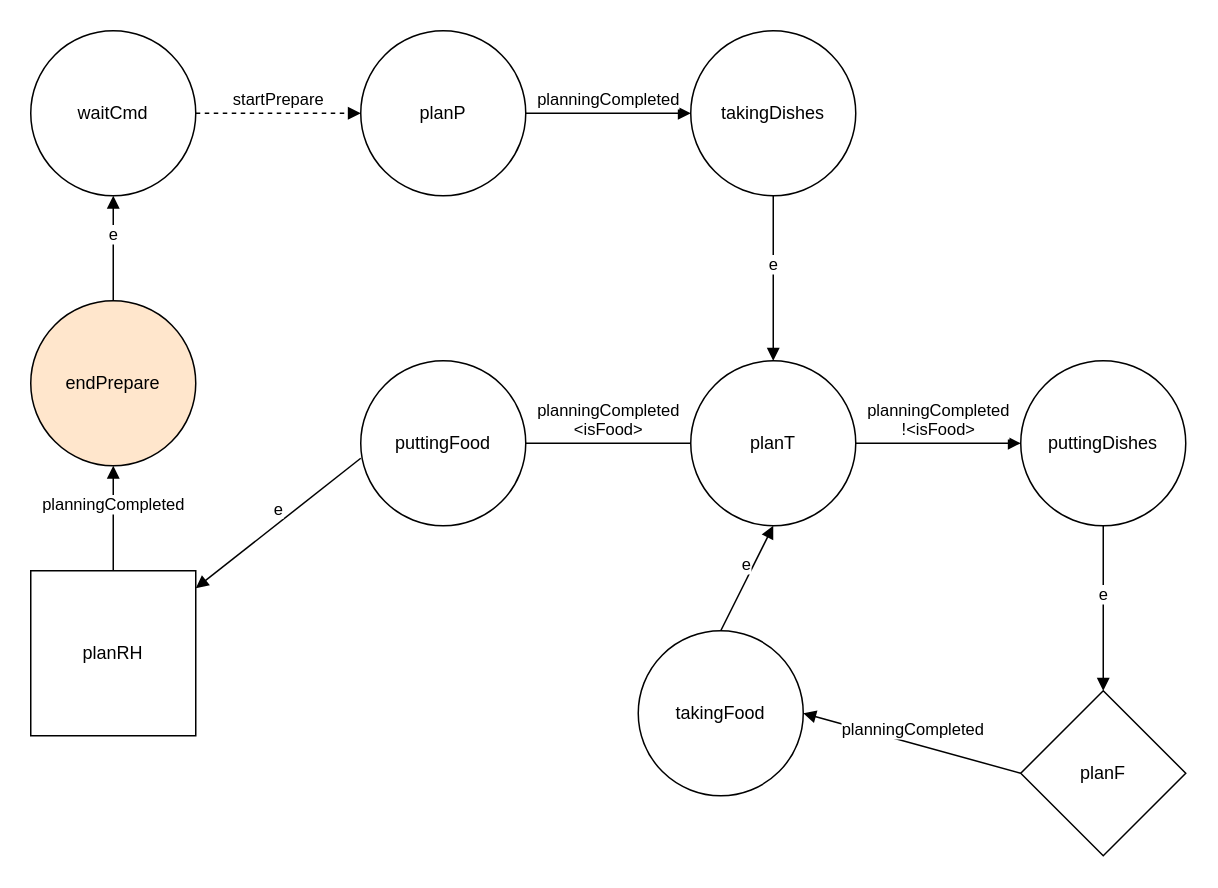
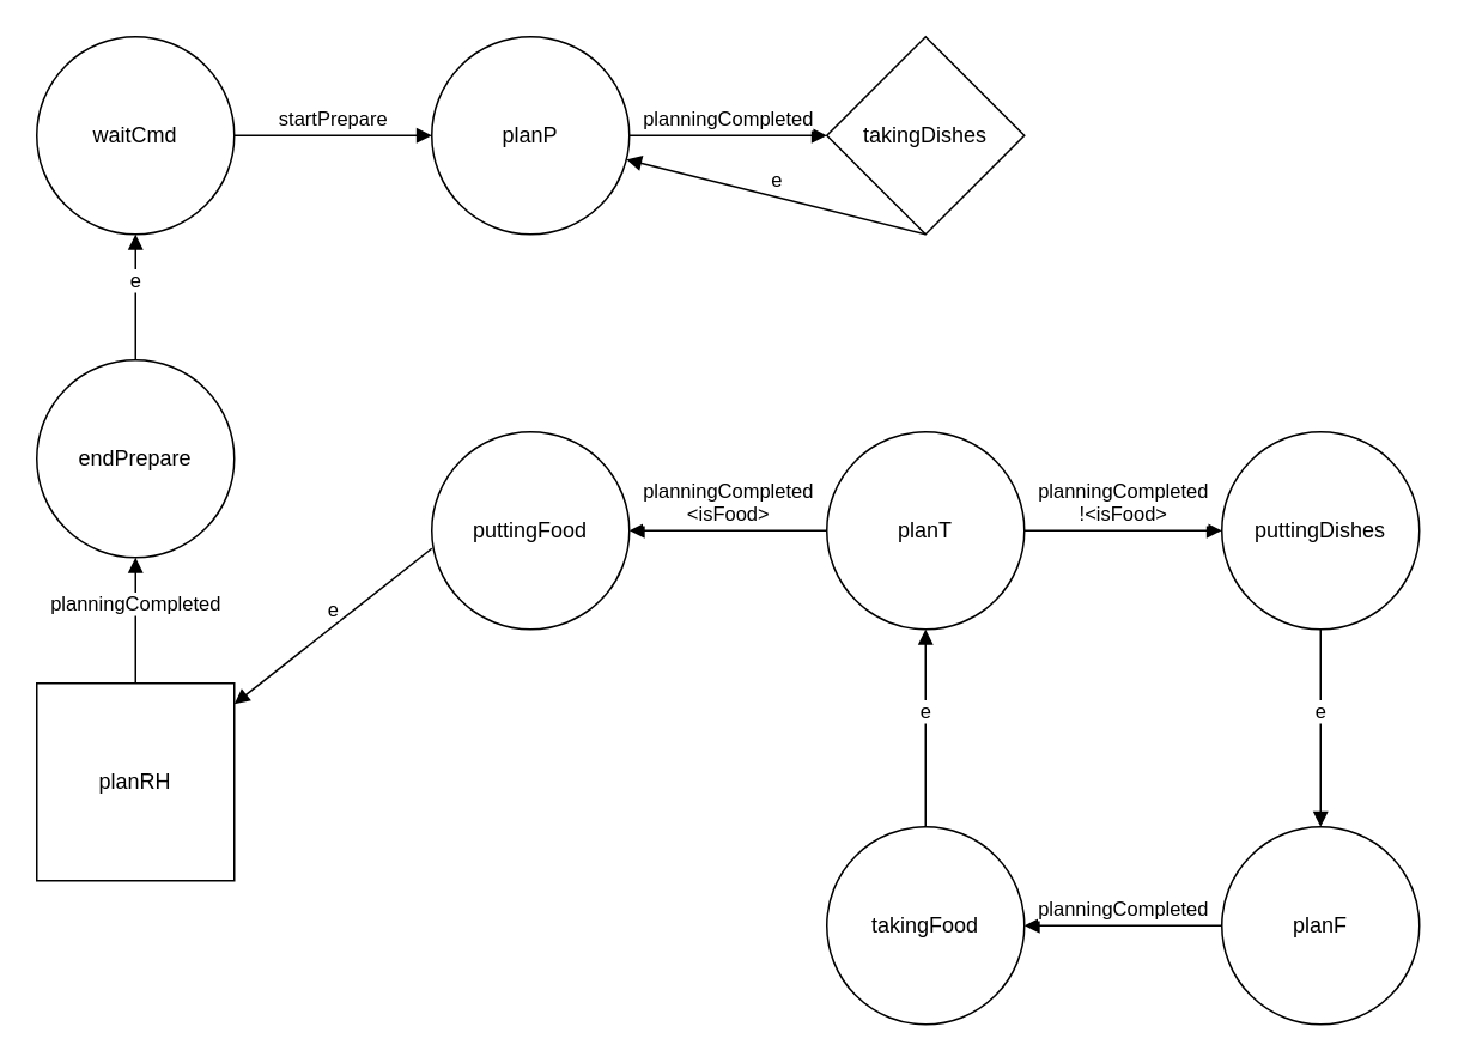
- <mxCell id="4" value="startPrepare" style="html=1;verticalAlign=bottom;endArrow=block;entryX=0;entryY=0.5;entryDx=0;entryDy=0;exitX=1;exitY=0.5;exitDx=0;exitDy=0;dashed=1;" edge="1" parent="1" source="2" target="3"><mxGeometry width="80" relative="1" as="geometry"><mxPoint x="130" y="70" as="sourcePoint" /><mxPoint x="240" y="68" as="targetPoint" /></mxGeometry></mxCell>
+ <mxCell id="4" value="startPrepare" style="html=1;verticalAlign=bottom;endArrow=block;entryX=0;entryY=0.5;entryDx=0;entryDy=0;exitX=1;exitY=0.5;exitDx=0;exitDy=0;" edge="1" parent="1" source="2" target="3"><mxGeometry width="80" relative="1" as="geometry"><mxPoint x="130" y="70" as="sourcePoint" /><mxPoint x="240" y="68" as="targetPoint" /></mxGeometry></mxCell>
- <mxCell id="5" value="takingDishes" style="ellipse;whiteSpace=wrap;html=1;" vertex="1" parent="1"><mxGeometry x="460" y="20" width="110" height="110" as="geometry" /></mxCell>
+ <mxCell id="5" value="takingDishes" style="rhombus;whiteSpace=wrap;html=1;" vertex="1" parent="1"><mxGeometry x="460" y="20" width="110" height="110" as="geometry" /></mxCell>
- <mxCell id="8" value="e" style="html=1;verticalAlign=bottom;endArrow=block;entryX=0.5;entryY=0;entryDx=0;entryDy=0;exitX=0.5;exitY=1;exitDx=0;exitDy=0;" edge="1" parent="1" target="7" source="5"><mxGeometry width="80" relative="1" as="geometry"><mxPoint x="570" y="75" as="sourcePoint" /><mxPoint x="680" y="68" as="targetPoint" /></mxGeometry></mxCell>
+ <mxCell id="8" value="e" style="html=1;verticalAlign=bottom;endArrow=block;exitX=0.5;exitY=1;exitDx=0;exitDy=0;" edge="1" parent="1" target="3" source="5"><mxGeometry width="80" relative="1" as="geometry"><mxPoint x="570" y="75" as="sourcePoint" /><mxPoint x="680" y="68" as="targetPoint" /></mxGeometry></mxCell>
- <mxCell id="20" value="endPrepare" style="ellipse;whiteSpace=wrap;html=1;fillColor=#ffe6cc;" vertex="1" parent="1"><mxGeometry x="20" y="200" width="110" height="110" as="geometry" /></mxCell>
+ <mxCell id="20" value="endPrepare" style="ellipse;whiteSpace=wrap;html=1;" vertex="1" parent="1"><mxGeometry x="20" y="200" width="110" height="110" as="geometry" /></mxCell>
- <mxCell id="17" value="planningCompleted&lt;br&gt;&amp;lt;isFood&amp;gt;" style="html=1;verticalAlign=bottom;endArrow=none;exitX=0;exitY=0.5;exitDx=0;exitDy=0;" edge="1" parent="1" source="7" target="16"><mxGeometry width="80" relative="1" as="geometry"><mxPoint x="250" y="380" as="sourcePoint" /><mxPoint x="330" y="380" as="targetPoint" /></mxGeometry></mxCell>
+ <mxCell id="17" value="planningCompleted&lt;br&gt;&amp;lt;isFood&amp;gt;" style="html=1;verticalAlign=bottom;endArrow=block;exitX=0;exitY=0.5;exitDx=0;exitDy=0;" edge="1" parent="1" source="7" target="16"><mxGeometry width="80" relative="1" as="geometry"><mxPoint x="250" y="380" as="sourcePoint" /><mxPoint x="330" y="380" as="targetPoint" /></mxGeometry></mxCell>
- <mxCell id="13" value="takingFood" style="ellipse;whiteSpace=wrap;html=1;" vertex="1" parent="1"><mxGeometry x="425" y="420" width="110" height="110" as="geometry" /></mxCell>
+ <mxCell id="13" value="takingFood" style="ellipse;whiteSpace=wrap;html=1;" vertex="1" parent="1"><mxGeometry x="460" y="460" width="110" height="110" as="geometry" /></mxCell>
- <mxCell id="11" value="planF" style="rhombus;whiteSpace=wrap;html=1;" vertex="1" parent="1"><mxGeometry x="680" y="460" width="110" height="110" as="geometry" /></mxCell>
+ <mxCell id="11" value="planF" style="ellipse;whiteSpace=wrap;html=1;" vertex="1" parent="1"><mxGeometry x="680" y="460" width="110" height="110" as="geometry" /></mxCell>
